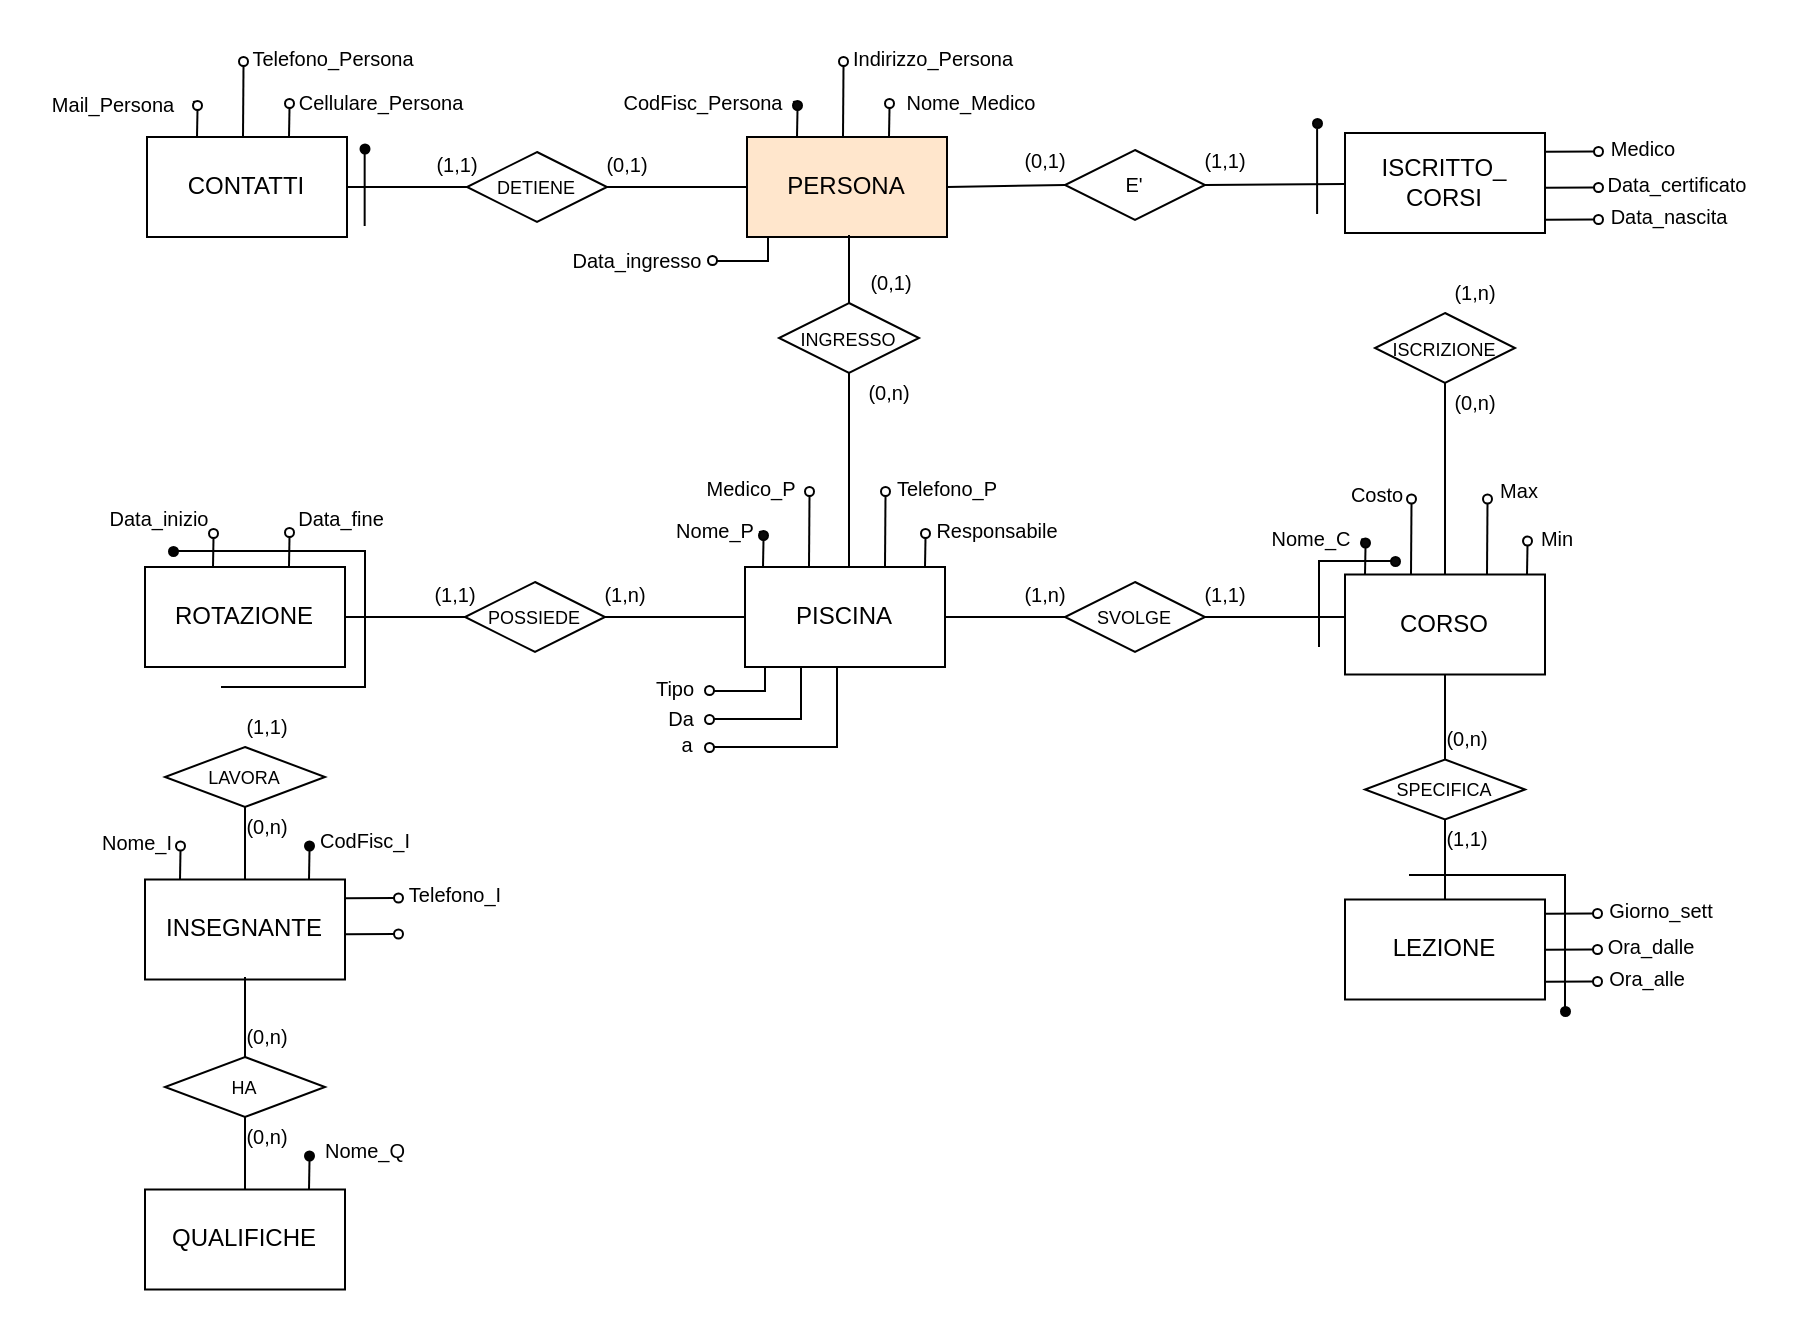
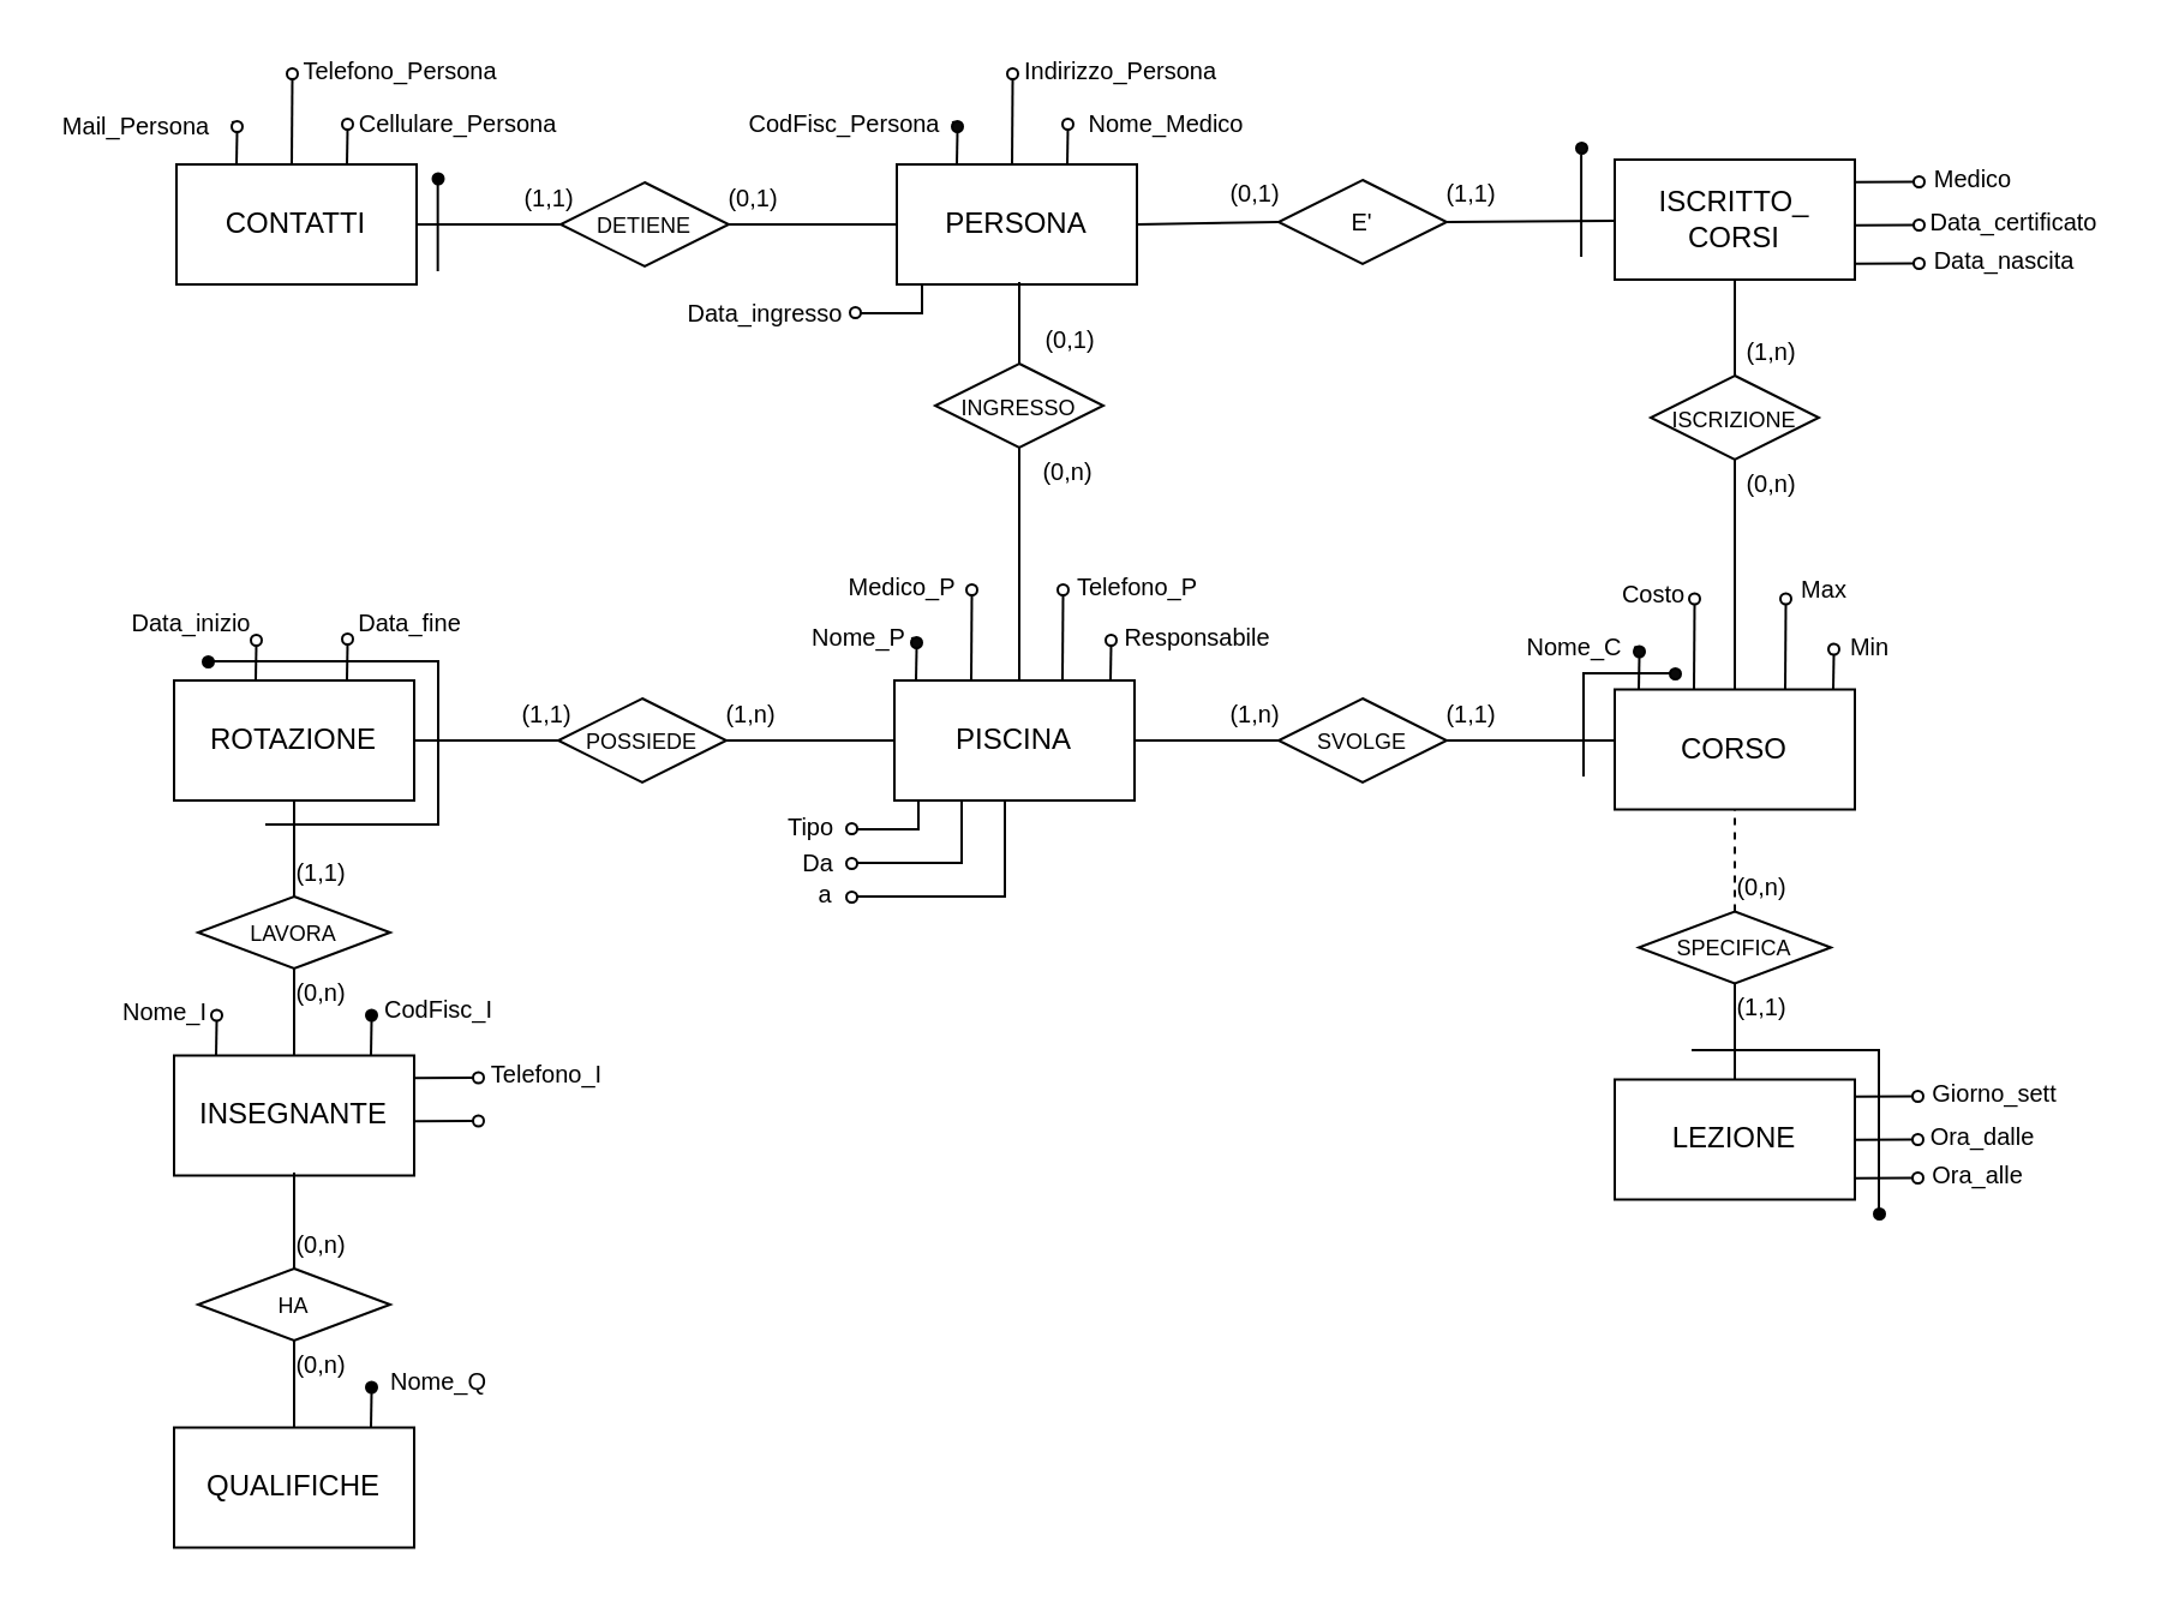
- <mxCell id="28" value="PERSONA" style="whiteSpace=wrap;html=1;align=center;fillColor=#ffe6cc;" parent="1" vertex="1"><mxGeometry x="373" y="68" width="100" height="50" as="geometry" /></mxCell>
+ <mxCell id="28" value="PERSONA" style="whiteSpace=wrap;html=1;align=center;fillColor=#FFFFFF;" parent="1" vertex="1"><mxGeometry x="373" y="68" width="100" height="50" as="geometry" /></mxCell>
+ <mxCell id="34" value="" style="endArrow=none;html=1;rounded=0;strokeWidth=1;entryX=0.5;entryY=0;entryDx=0;entryDy=0;exitX=0.5;exitY=1;exitDx=0;exitDy=0;" parent="1" source="27" target="30" edge="1"><mxGeometry relative="1" as="geometry"><mxPoint x="138" y="526" as="sourcePoint" /><mxPoint x="298" y="526" as="targetPoint" /></mxGeometry></mxCell>
+ <mxCell id="5" value="" style="endArrow=none;html=1;rounded=0;strokeWidth=1;exitX=0.5;exitY=1;exitDx=0;exitDy=0;entryX=0.5;entryY=0;entryDx=0;entryDy=0;" parent="1" source="3" target="4" edge="1"><mxGeometry relative="1" as="geometry"><mxPoint x="72" y="433" as="sourcePoint" /><mxPoint x="112" y="433" as="targetPoint" /></mxGeometry></mxCell>
- <mxCell id="21" value="" style="endArrow=none;html=1;rounded=0;strokeWidth=1;entryX=0.5;entryY=1;entryDx=0;entryDy=0;exitX=0.5;exitY=0;exitDx=0;exitDy=0;" parent="1" source="17" target="15" edge="1"><mxGeometry relative="1" as="geometry"><mxPoint x="-18" y="509.25" as="sourcePoint" /><mxPoint x="142" y="509.25" as="targetPoint" /></mxGeometry></mxCell>
+ <mxCell id="21" value="" style="endArrow=none;html=1;rounded=0;strokeWidth=1;entryX=0.5;entryY=1;entryDx=0;entryDy=0;exitX=0.5;exitY=0;exitDx=0;exitDy=0;dashed=1;" parent="1" source="17" target="15" edge="1"><mxGeometry relative="1" as="geometry"><mxPoint x="-18" y="509.25" as="sourcePoint" /><mxPoint x="142" y="509.25" as="targetPoint" /></mxGeometry></mxCell>
